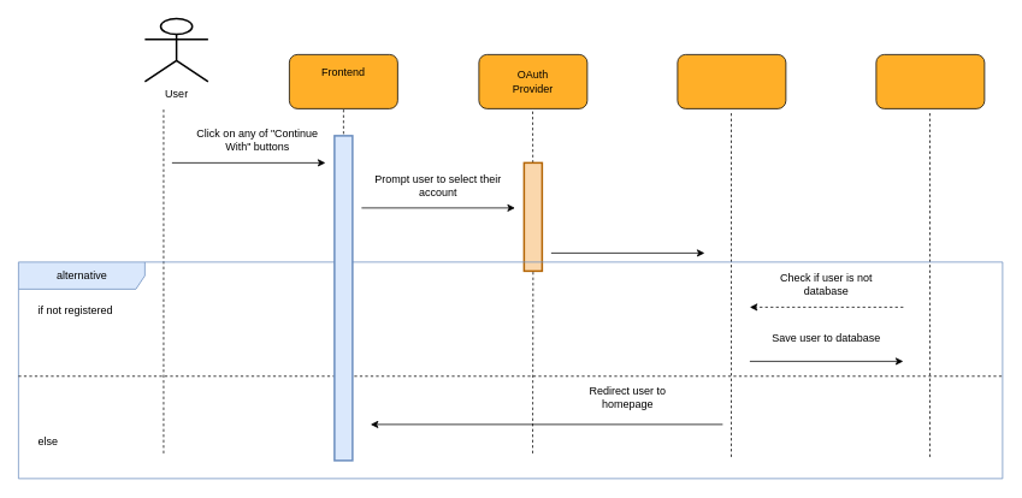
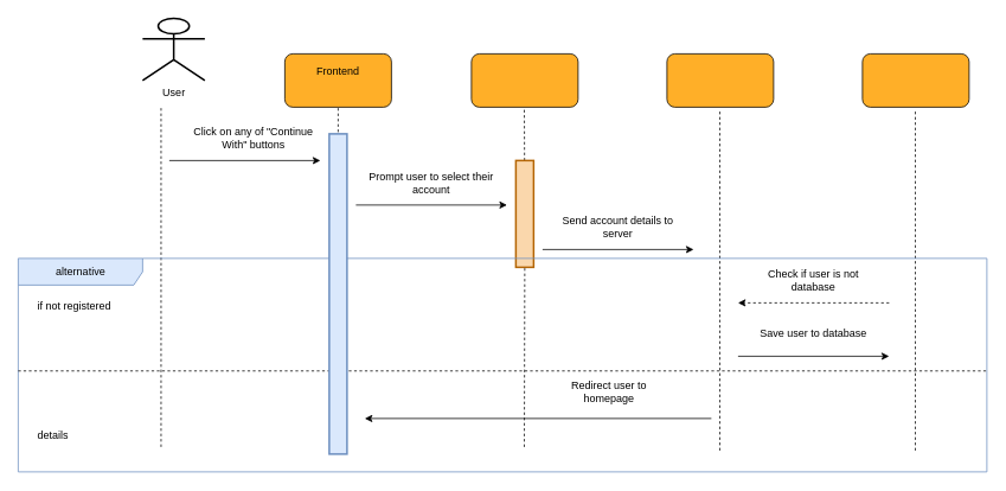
- <mxCell id="17" value="&lt;font style=&quot;font-size: 12px&quot;&gt;OAuth Provider&lt;/font&gt;" style="text;html=1;strokeColor=none;fillColor=none;align=center;verticalAlign=middle;whiteSpace=wrap;rounded=0;fontSize=12;" vertex="1" parent="15"><mxGeometry x="30" y="15" width="60" height="30" as="geometry" /></mxCell>
+ <mxCell id="33" value="&lt;span style=&quot;background-color: rgb(255 , 255 , 255)&quot;&gt;Send account details to server&lt;/span&gt;" style="text;html=1;strokeColor=none;fillColor=none;align=center;verticalAlign=middle;whiteSpace=wrap;rounded=0;fontSize=12;" vertex="1" parent="31"><mxGeometry x="10" width="150" height="30" as="geometry" /></mxCell>
- <mxCell id="30" value="Redirect user to homepage" style="text;html=1;strokeColor=none;fillColor=none;align=center;verticalAlign=middle;whiteSpace=wrap;rounded=0;" vertex="1" parent="22"><mxGeometry x="610" y="135" width="130" height="30" as="geometry" /></mxCell>
+ <mxCell id="30" value="Redirect user to homepage" style="text;html=1;strokeColor=none;fillColor=none;align=center;verticalAlign=middle;whiteSpace=wrap;rounded=0;" vertex="1" parent="22"><mxGeometry x="600" y="135" width="130" height="30" as="geometry" /></mxCell>
- <mxCell id="24" value="else" style="line;strokeWidth=1;dashed=1;labelPosition=center;verticalLabelPosition=bottom;align=left;verticalAlign=top;spacingLeft=20;spacingTop=15;fillColor=none;fontSize=12;" vertex="1" parent="22"><mxGeometry y="83.08" width="1090" height="86.92" as="geometry" /></mxCell>
+ <mxCell id="24" value="details" style="line;strokeWidth=1;dashed=1;labelPosition=center;verticalLabelPosition=bottom;align=left;verticalAlign=top;spacingLeft=20;spacingTop=15;fillColor=none;fontSize=12;" vertex="1" parent="22"><mxGeometry y="83.08" width="1090" height="86.92" as="geometry" /></mxCell>
